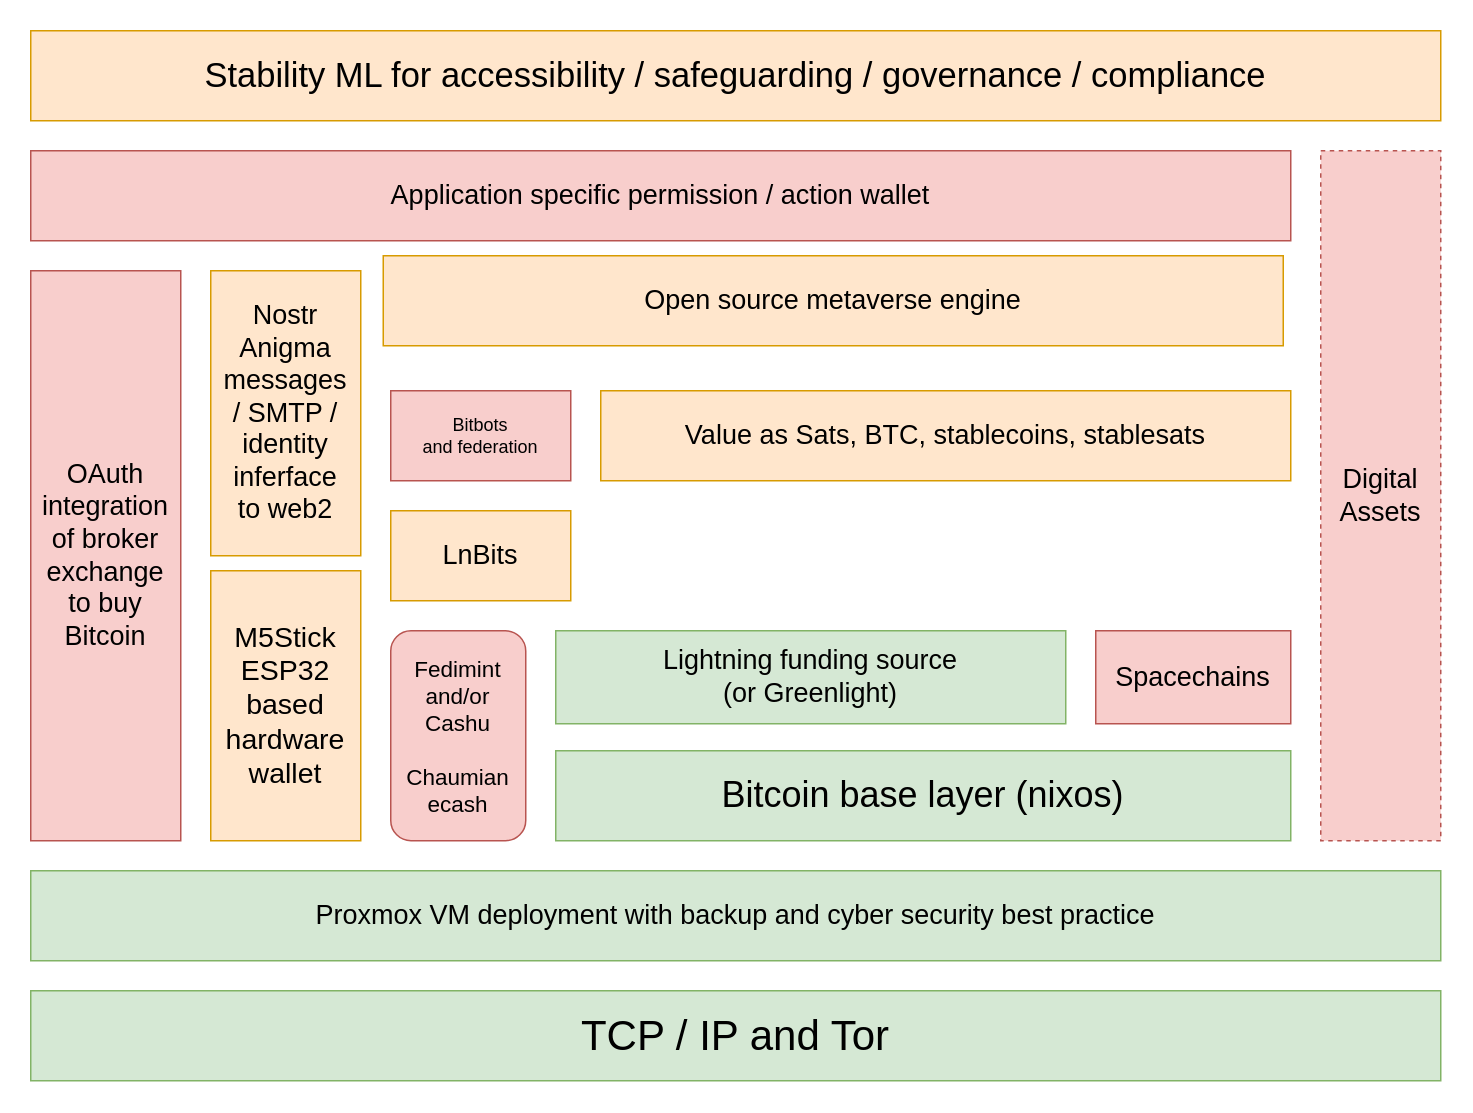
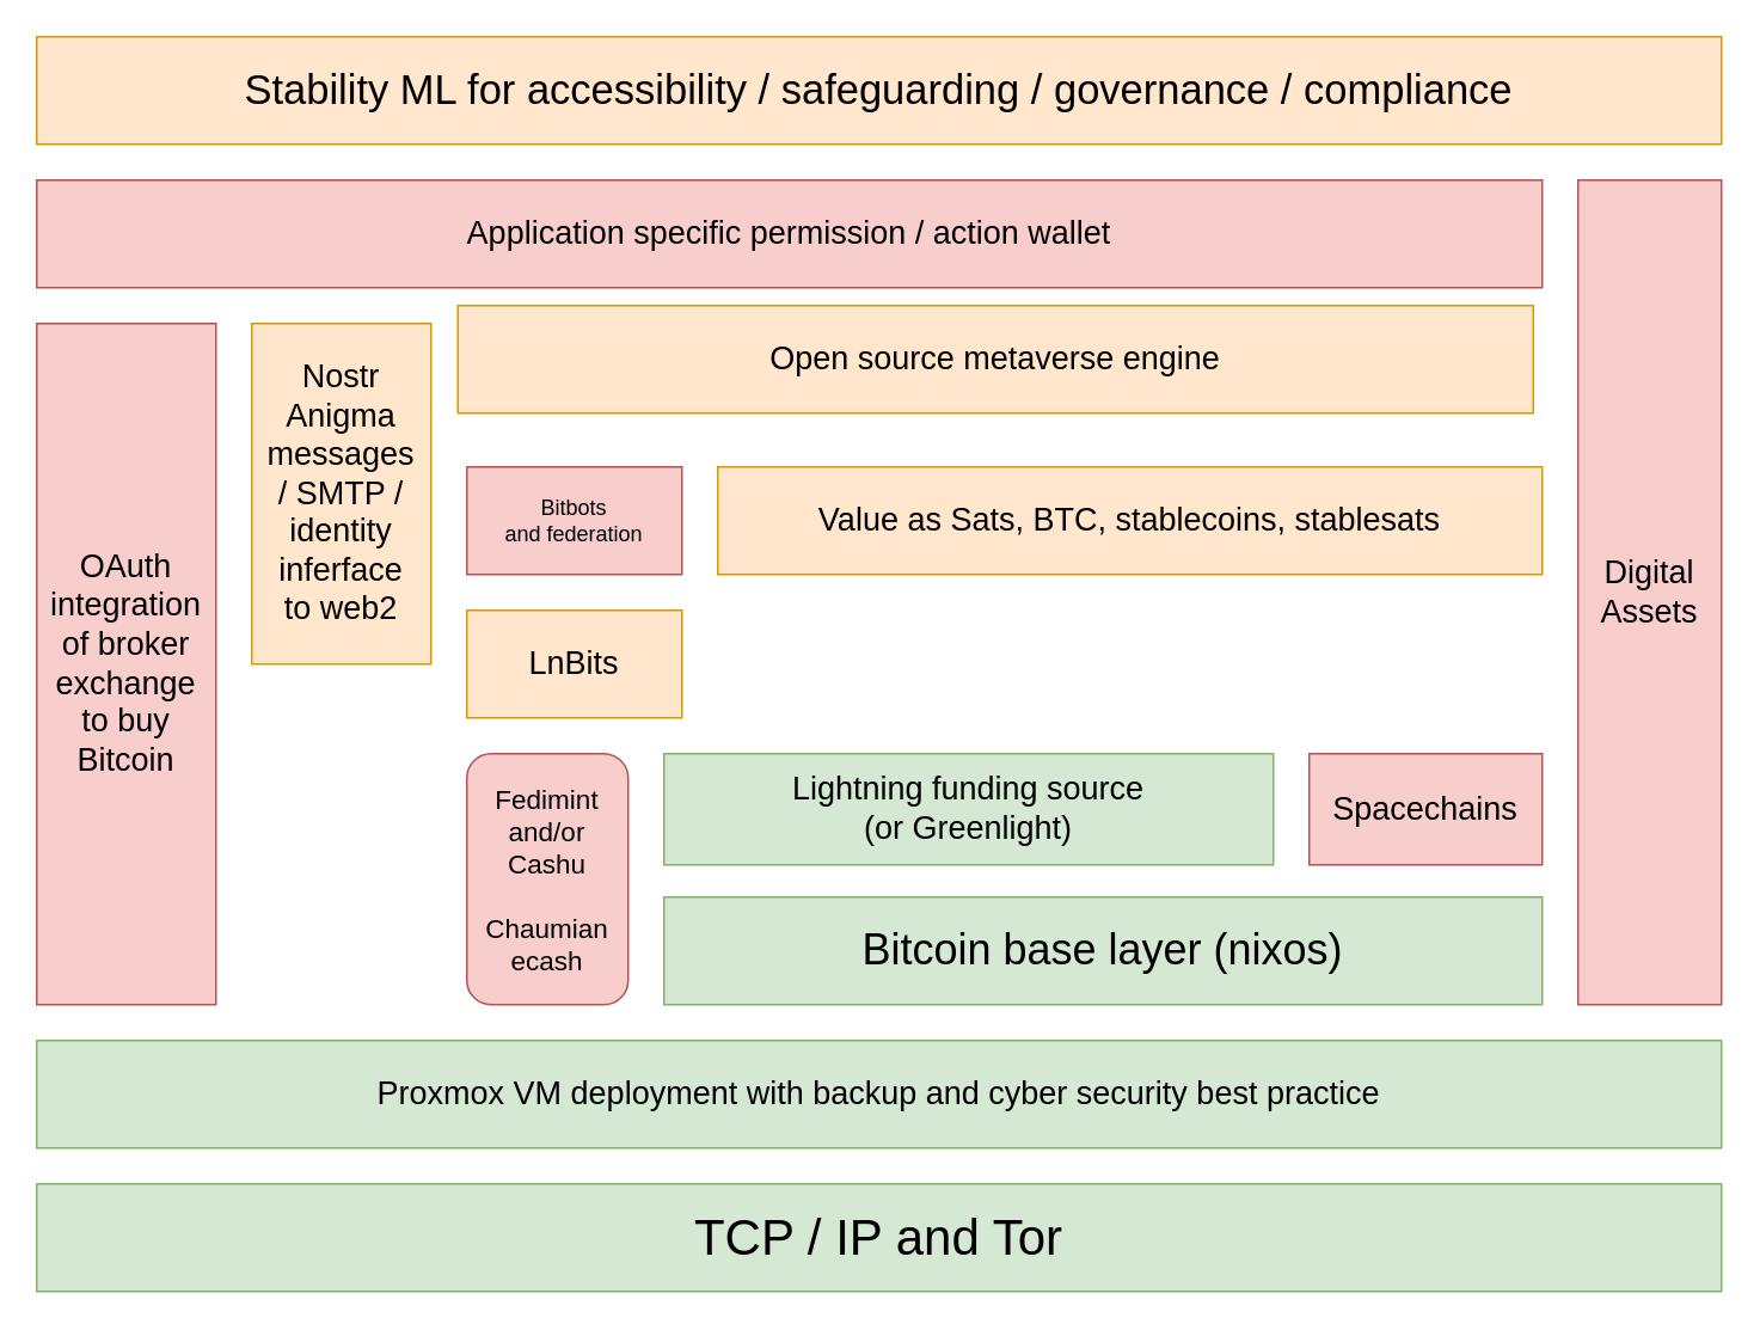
- <mxCell id="10" value="&lt;div&gt;Digital&lt;br&gt;&lt;/div&gt;&lt;div&gt;Assets&lt;/div&gt;" style="rounded=0;whiteSpace=wrap;html=1;fontSize=18;fillColor=#f8cecc;strokeColor=#b85450;dashed=1;" parent="1" vertex="1"><mxGeometry x="880" y="100" width="80" height="460" as="geometry" /></mxCell>
+ <mxCell id="10" value="&lt;div&gt;Digital&lt;br&gt;&lt;/div&gt;&lt;div&gt;Assets&lt;/div&gt;" style="rounded=0;whiteSpace=wrap;html=1;fontSize=18;fillColor=#f8cecc;strokeColor=#b85450;" parent="1" vertex="1"><mxGeometry x="880" y="100" width="80" height="460" as="geometry" /></mxCell>
- <mxCell id="16" value="&lt;h3 style=&quot;font-size: 19px;&quot; class=&quot;ud-feature-title&quot;&gt;&lt;span style=&quot;font-weight: normal;&quot;&gt;M5Stick ESP32&lt;/span&gt; &lt;span style=&quot;font-weight: normal;&quot;&gt;based hardware wallet&lt;/span&gt;&lt;br&gt;&lt;/h3&gt;" style="rounded=0;whiteSpace=wrap;html=1;fontSize=18;fillColor=#ffe6cc;strokeColor=#d79b00;" parent="1" vertex="1"><mxGeometry x="140" y="380" width="100" height="180" as="geometry" /></mxCell>
